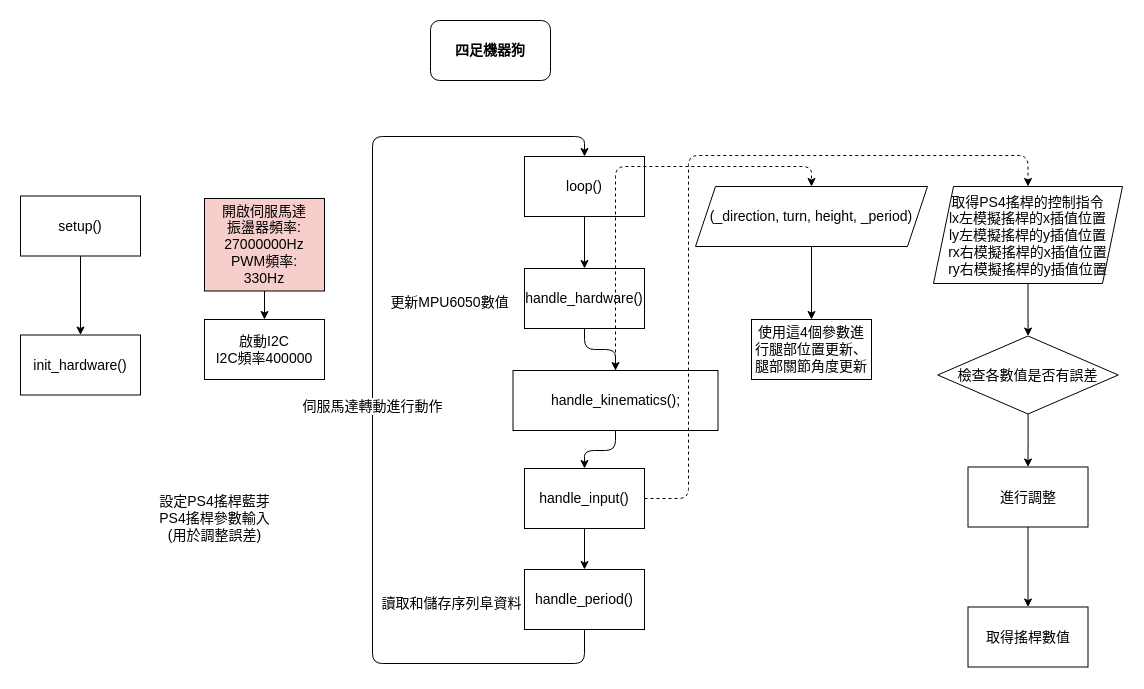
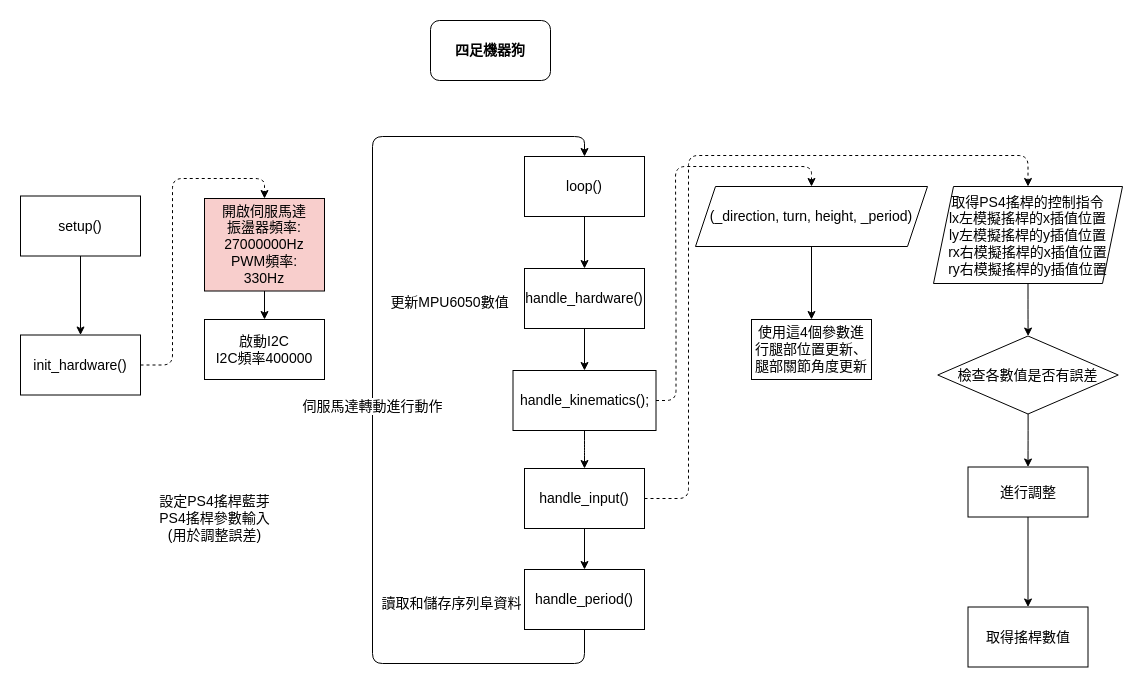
+ <mxCell id="2" style="edgeStyle=orthogonalEdgeStyle;curved=0;rounded=1;sketch=0;orthogonalLoop=1;jettySize=auto;html=1;exitX=1;exitY=0.5;exitDx=0;exitDy=0;entryX=0.5;entryY=0;entryDx=0;entryDy=0;fontFamily=Helvetica;fontSize=14;dashed=1;" edge="1" parent="1" source="3" target="32"><mxGeometry relative="1" as="geometry" /></mxCell>
- <mxCell id="14" value="handle_kinematics();" style="rounded=0;whiteSpace=wrap;html=1;sketch=0;fontFamily=Helvetica;fontSize=14;" vertex="1" parent="1"><mxGeometry x="512.5" y="370" width="205" height="60" as="geometry" /></mxCell>
+ <mxCell id="14" value="handle_kinematics();" style="rounded=0;whiteSpace=wrap;html=1;sketch=0;fontFamily=Helvetica;fontSize=14;" vertex="1" parent="1"><mxGeometry x="512.5" y="370" width="143" height="60" as="geometry" /></mxCell>
- <mxCell id="28" value="進行調整" style="whiteSpace=wrap;html=1;fontSize=14;sketch=0;" vertex="1" parent="1"><mxGeometry x="967.5" y="466.5" width="120" height="60" as="geometry" /></mxCell>
+ <mxCell id="28" value="進行調整" style="whiteSpace=wrap;html=1;fontSize=14;sketch=0;" vertex="1" parent="1"><mxGeometry x="967.5" y="466.5" width="120" height="50" as="geometry" /></mxCell>
